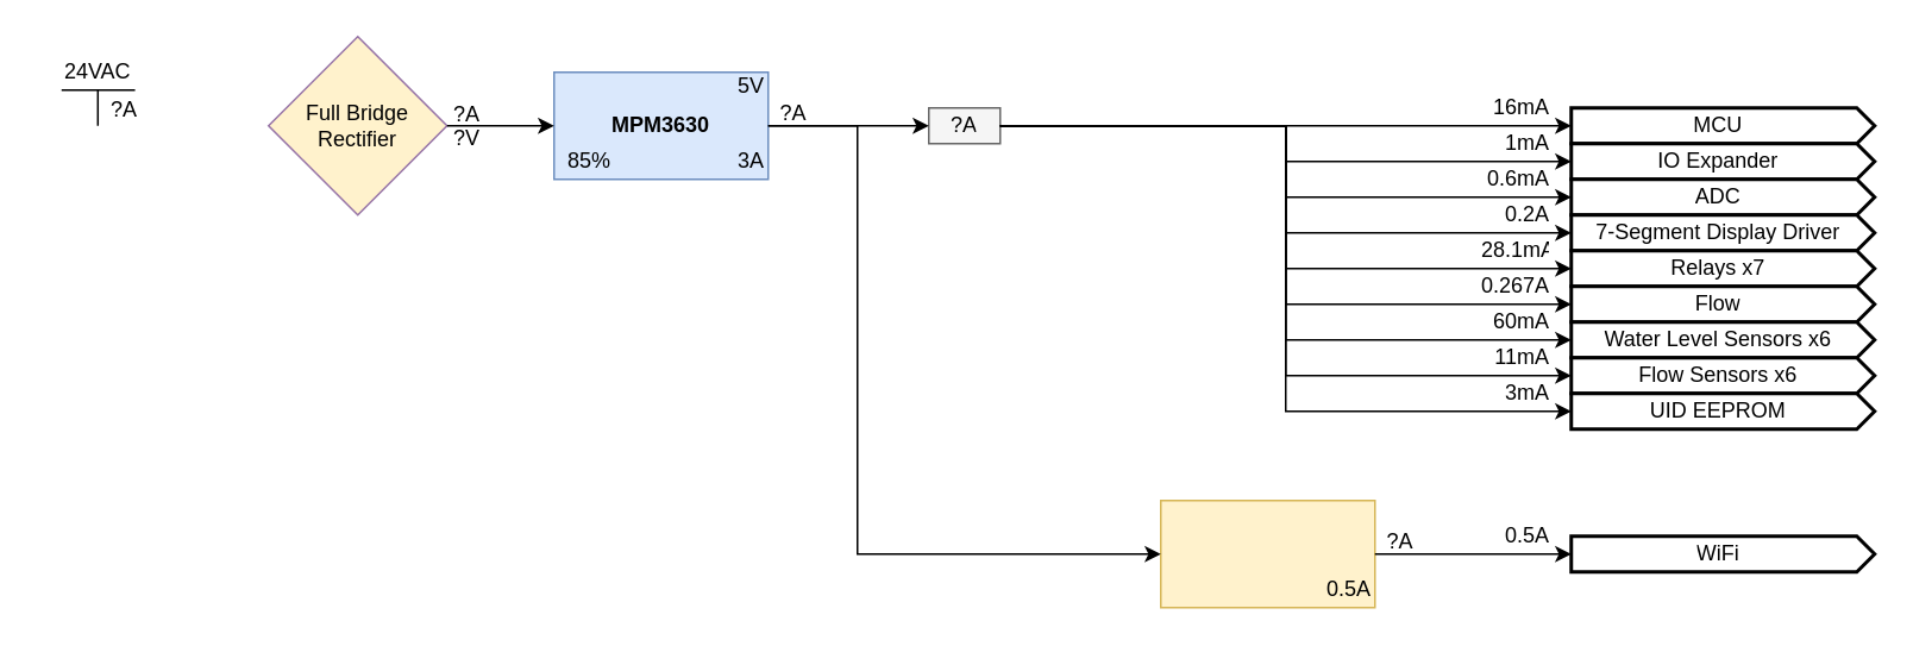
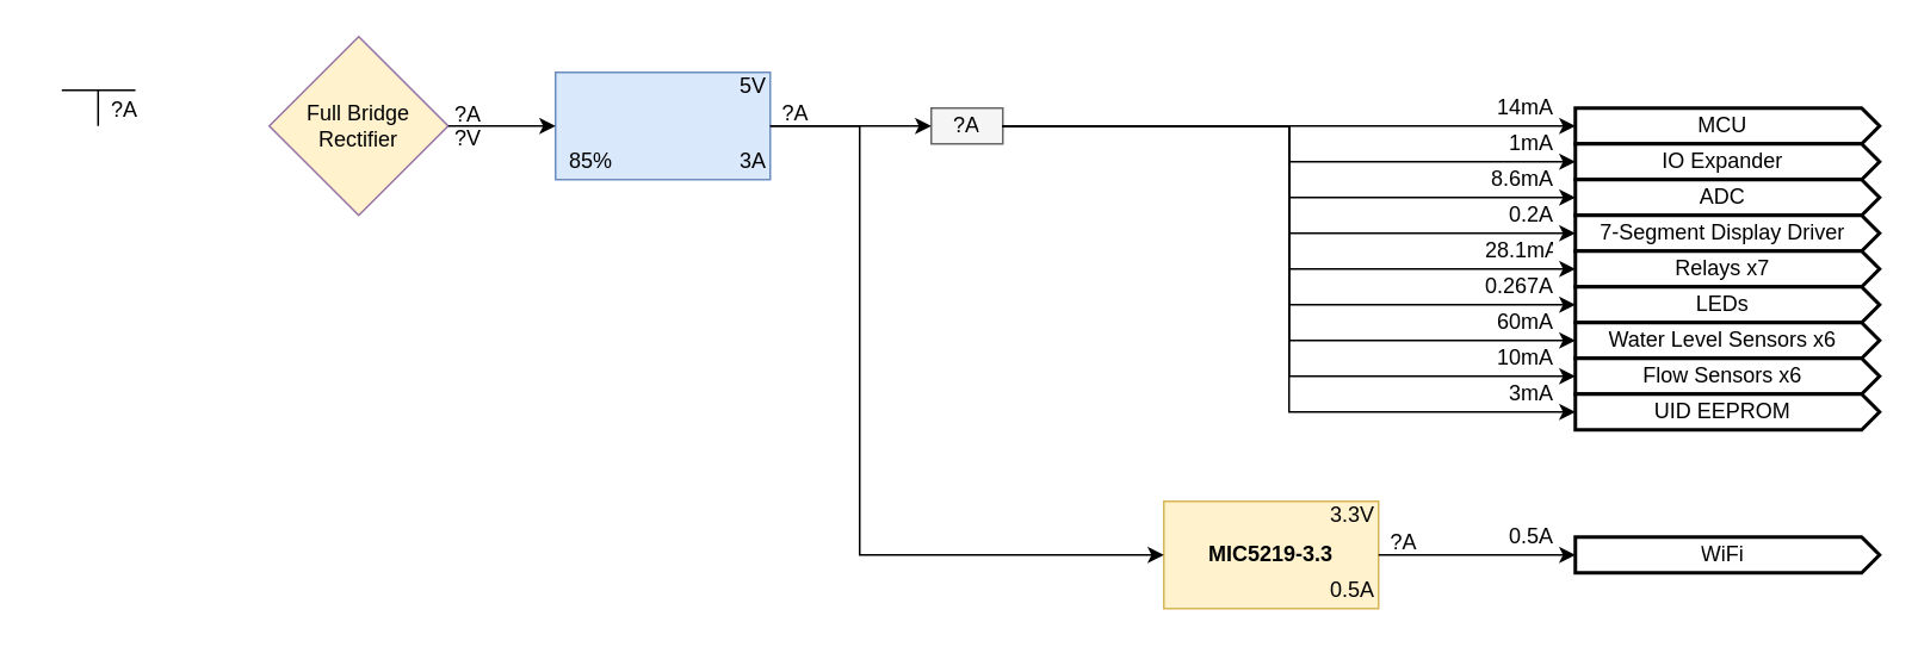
- <mxCell id="58" value="24VAC" style="text;html=1;strokeColor=none;fillColor=none;align=center;verticalAlign=middle;whiteSpace=wrap;overflow=hidden;labelBackgroundColor=none;" parent="56" vertex="1"><mxGeometry width="69" height="20" as="geometry" /></mxCell>
- <mxCell id="12" value="&lt;div&gt;16mA&lt;/div&gt;" style="text;html=1;strokeColor=none;fillColor=none;align=right;verticalAlign=middle;whiteSpace=wrap;overflow=hidden;labelBackgroundColor=none;" parent="9" vertex="1"><mxGeometry width="40" height="20" as="geometry" /></mxCell>
+ <mxCell id="12" value="&lt;div&gt;14mA&lt;/div&gt;" style="text;html=1;strokeColor=none;fillColor=none;align=right;verticalAlign=middle;whiteSpace=wrap;overflow=hidden;labelBackgroundColor=none;" parent="9" vertex="1"><mxGeometry width="40" height="20" as="geometry" /></mxCell>
- <mxCell id="5" value="MPM3630" style="text;html=1;strokeColor=none;fillColor=none;align=center;verticalAlign=middle;whiteSpace=wrap;rounded=0;container=0;fontStyle=1" parent="2" vertex="1"><mxGeometry x="10" y="20.0" width="100" height="20" as="geometry" /></mxCell>
- <mxCell id="20" value="0.6mA" style="text;html=1;strokeColor=none;fillColor=none;align=right;verticalAlign=middle;whiteSpace=wrap;overflow=hidden;labelBackgroundColor=none;" parent="17" vertex="1"><mxGeometry width="40" height="20" as="geometry" /></mxCell>
+ <mxCell id="20" value="8.6mA" style="text;html=1;strokeColor=none;fillColor=none;align=right;verticalAlign=middle;whiteSpace=wrap;overflow=hidden;labelBackgroundColor=none;" parent="17" vertex="1"><mxGeometry width="40" height="20" as="geometry" /></mxCell>
- <mxCell id="31" value="Flow" style="text;html=1;strokeColor=none;fillColor=none;align=center;verticalAlign=middle;whiteSpace=wrap;overflow=hidden;labelBackgroundColor=none;" parent="29" vertex="1"><mxGeometry x="50" y="10" width="165" height="20" as="geometry" /></mxCell>
+ <mxCell id="31" value="LEDs" style="text;html=1;strokeColor=none;fillColor=none;align=center;verticalAlign=middle;whiteSpace=wrap;overflow=hidden;labelBackgroundColor=none;" parent="29" vertex="1"><mxGeometry x="50" y="10" width="165" height="20" as="geometry" /></mxCell>
- <mxCell id="40" value="11mA" style="text;html=1;strokeColor=none;fillColor=none;align=right;verticalAlign=middle;whiteSpace=wrap;overflow=hidden;labelBackgroundColor=none;" parent="37" vertex="1"><mxGeometry width="40" height="20" as="geometry" /></mxCell>
+ <mxCell id="40" value="10mA" style="text;html=1;strokeColor=none;fillColor=none;align=right;verticalAlign=middle;whiteSpace=wrap;overflow=hidden;labelBackgroundColor=none;" parent="37" vertex="1"><mxGeometry width="40" height="20" as="geometry" /></mxCell>
+ <mxCell id="47" value="3.3V" style="text;html=1;strokeColor=none;fillColor=none;align=right;verticalAlign=middle;whiteSpace=wrap;rounded=0;" parent="45" vertex="1"><mxGeometry x="80" width="40" height="15" as="geometry" /></mxCell>
+ <mxCell id="48" value="MIC5219-3.3" style="text;html=1;strokeColor=none;fillColor=none;align=center;verticalAlign=middle;whiteSpace=wrap;rounded=0;fontStyle=1" parent="45" vertex="1"><mxGeometry x="5" y="20" width="110" height="20" as="geometry" /></mxCell>
